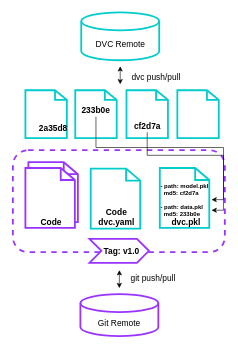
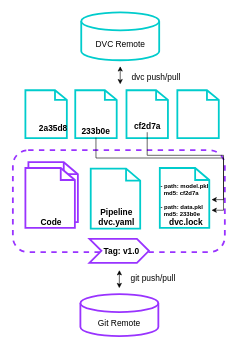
- <mxCell id="29" value="&lt;span style=&quot;text-align: left&quot;&gt;233b0e&lt;/span&gt;" style="text;html=1;strokeColor=none;fillColor=none;align=center;verticalAlign=middle;whiteSpace=wrap;rounded=0;fontSize=14;fontStyle=1" vertex="1" parent="1"><mxGeometry x="139.06" y="174" width="40" height="20" as="geometry" /></mxCell>
+ <mxCell id="29" value="&lt;span style=&quot;text-align: left&quot;&gt;233b0e&lt;/span&gt;" style="text;html=1;strokeColor=none;fillColor=none;align=center;verticalAlign=middle;whiteSpace=wrap;rounded=0;fontSize=14;fontStyle=1" vertex="1" parent="1"><mxGeometry x="139.06" y="209" width="40" height="20" as="geometry" /></mxCell>
- <mxCell id="13" value="Code&lt;br&gt;dvc.yaml" style="text;html=1;strokeColor=none;fillColor=none;align=center;verticalAlign=bottom;whiteSpace=wrap;rounded=0;fontSize=14;fontStyle=1" vertex="1" parent="1"><mxGeometry x="144.078" y="352.743" width="99.484" height="27.77" as="geometry" /></mxCell>
+ <mxCell id="13" value="Pipeline&lt;br&gt;dvc.yaml" style="text;html=1;strokeColor=none;fillColor=none;align=center;verticalAlign=bottom;whiteSpace=wrap;rounded=0;fontSize=14;fontStyle=1" vertex="1" parent="1"><mxGeometry x="144.078" y="352.743" width="99.484" height="27.77" as="geometry" /></mxCell>
- <mxCell id="14" value="dvc.pkl" style="text;html=1;strokeColor=none;fillColor=none;align=center;verticalAlign=bottom;whiteSpace=wrap;rounded=0;fontSize=14;fontStyle=1" vertex="1" parent="1"><mxGeometry x="275.636" y="352.743" width="66.762" height="27.77" as="geometry" /></mxCell>
+ <mxCell id="14" value="dvc.lock" style="text;html=1;strokeColor=none;fillColor=none;align=center;verticalAlign=bottom;whiteSpace=wrap;rounded=0;fontSize=14;fontStyle=1" vertex="1" parent="1"><mxGeometry x="275.636" y="352.743" width="66.762" height="27.77" as="geometry" /></mxCell>
